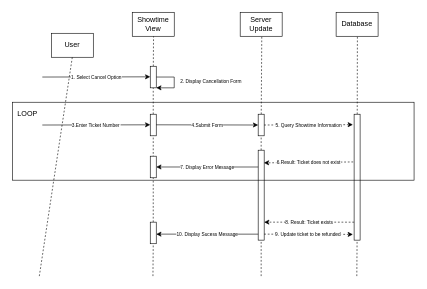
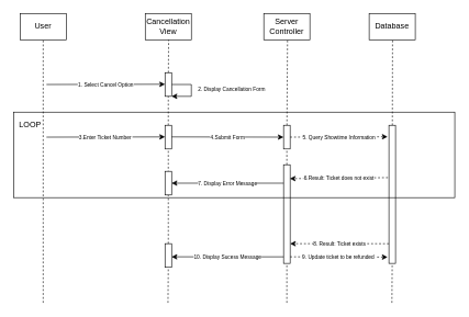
- <mxCell id="3" value="Showtime View" style="rounded=0;whiteSpace=wrap;html=1;fontColor=#000000;strokeColor=#000000;fillColor=#FFFFFF;" vertex="1" parent="1"><mxGeometry x="220" y="20" width="70" height="40" as="geometry" /></mxCell>
+ <mxCell id="3" value="Cancellation View" style="rounded=0;whiteSpace=wrap;html=1;fontColor=#000000;strokeColor=#000000;fillColor=#FFFFFF;" vertex="1" parent="1"><mxGeometry x="220" y="20" width="70" height="40" as="geometry" /></mxCell>
- <mxCell id="5" value="Server Update" style="rounded=0;whiteSpace=wrap;html=1;fontColor=#000000;strokeColor=#000000;fillColor=#FFFFFF;" vertex="1" parent="1"><mxGeometry x="400" y="20" width="70" height="40" as="geometry" /></mxCell>
+ <mxCell id="5" value="Server Controller" style="rounded=0;whiteSpace=wrap;html=1;fontColor=#000000;strokeColor=#000000;fillColor=#FFFFFF;" vertex="1" parent="1"><mxGeometry x="400" y="20" width="70" height="40" as="geometry" /></mxCell>
- <mxCell id="2" value="User" style="rounded=0;whiteSpace=wrap;html=1;fontColor=#000000;strokeColor=#000000;fillColor=#FFFFFF;" vertex="1" parent="1"><mxGeometry x="85" y="55" width="70" height="40" as="geometry" /></mxCell>
+ <mxCell id="2" value="User" style="rounded=0;whiteSpace=wrap;html=1;fontColor=#000000;strokeColor=#000000;fillColor=#FFFFFF;" vertex="1" parent="1"><mxGeometry x="30" y="20" width="70" height="40" as="geometry" /></mxCell>
